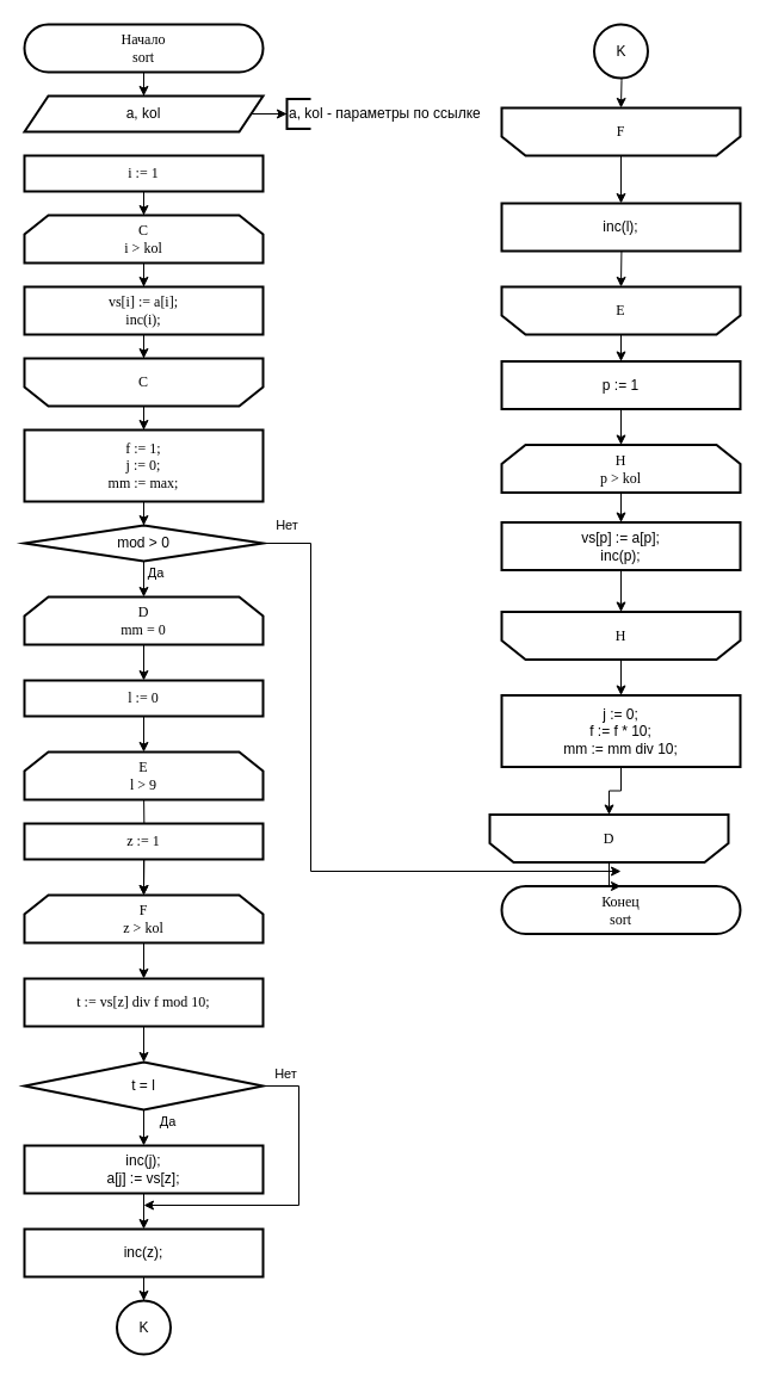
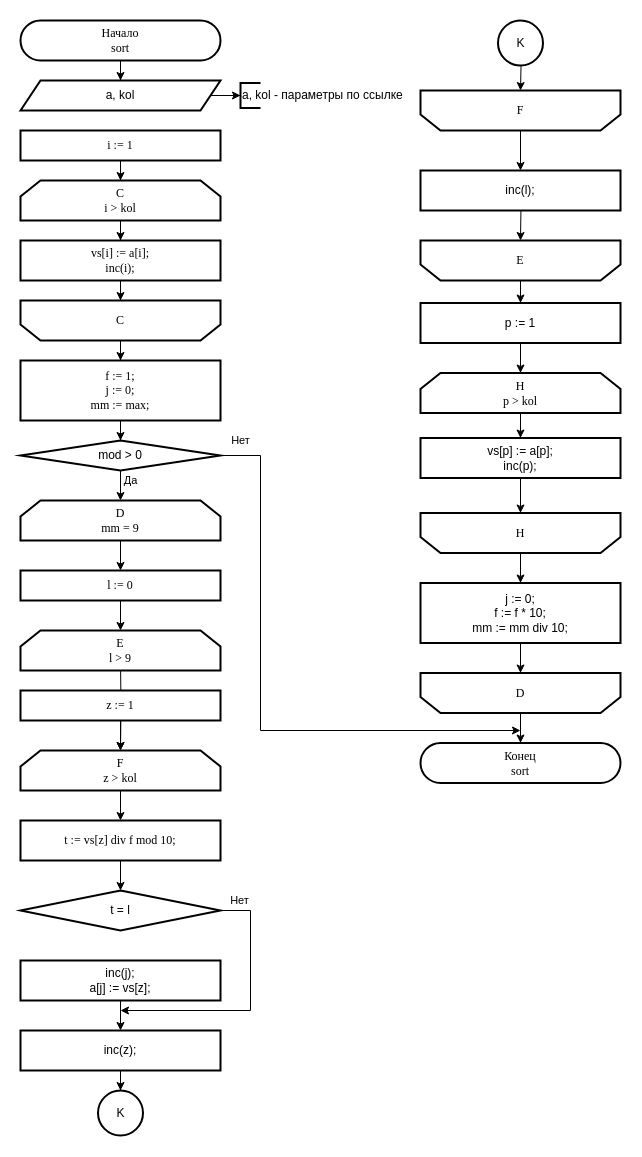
- <mxCell id="19" value="D&lt;br style=&quot;font-size: 12px&quot;&gt;mm = 0" style="shape=loopLimit;whiteSpace=wrap;html=1;rounded=0;shadow=0;strokeWidth=2;fillColor=#ffffff;fontFamily=Times New Roman;fontSize=12;" vertex="1" parent="1"><mxGeometry x="20" y="500" width="200" height="40" as="geometry" /></mxCell>
+ <mxCell id="19" value="D&lt;br style=&quot;font-size: 12px&quot;&gt;mm = 9" style="shape=loopLimit;whiteSpace=wrap;html=1;rounded=0;shadow=0;strokeWidth=2;fillColor=#ffffff;fontFamily=Times New Roman;fontSize=12;" vertex="1" parent="1"><mxGeometry x="20" y="500" width="200" height="40" as="geometry" /></mxCell>
- <mxCell id="62" value="&lt;font style=&quot;font-size: 12px&quot;&gt;D&lt;br style=&quot;font-size: 12px&quot;&gt;&lt;/font&gt;" style="shape=loopLimit;whiteSpace=wrap;html=1;rounded=0;shadow=0;strokeWidth=2;fillColor=#ffffff;direction=west;fontFamily=Times New Roman;fontSize=12;" vertex="1" parent="1"><mxGeometry x="410" y="682.5" width="200" height="40" as="geometry" /></mxCell>
+ <mxCell id="62" value="&lt;font style=&quot;font-size: 12px&quot;&gt;D&lt;br style=&quot;font-size: 12px&quot;&gt;&lt;/font&gt;" style="shape=loopLimit;whiteSpace=wrap;html=1;rounded=0;shadow=0;strokeWidth=2;fillColor=#ffffff;direction=west;fontFamily=Times New Roman;fontSize=12;" vertex="1" parent="1"><mxGeometry x="420" y="672.5" width="200" height="40" as="geometry" /></mxCell>
- <mxCell id="38" value="Да" style="edgeStyle=orthogonalEdgeStyle;rounded=0;orthogonalLoop=1;jettySize=auto;html=1;" edge="1" parent="1" source="40" target="43"><mxGeometry x="0.2" y="20" relative="1" as="geometry"><mxPoint as="offset" /></mxGeometry></mxCell>
